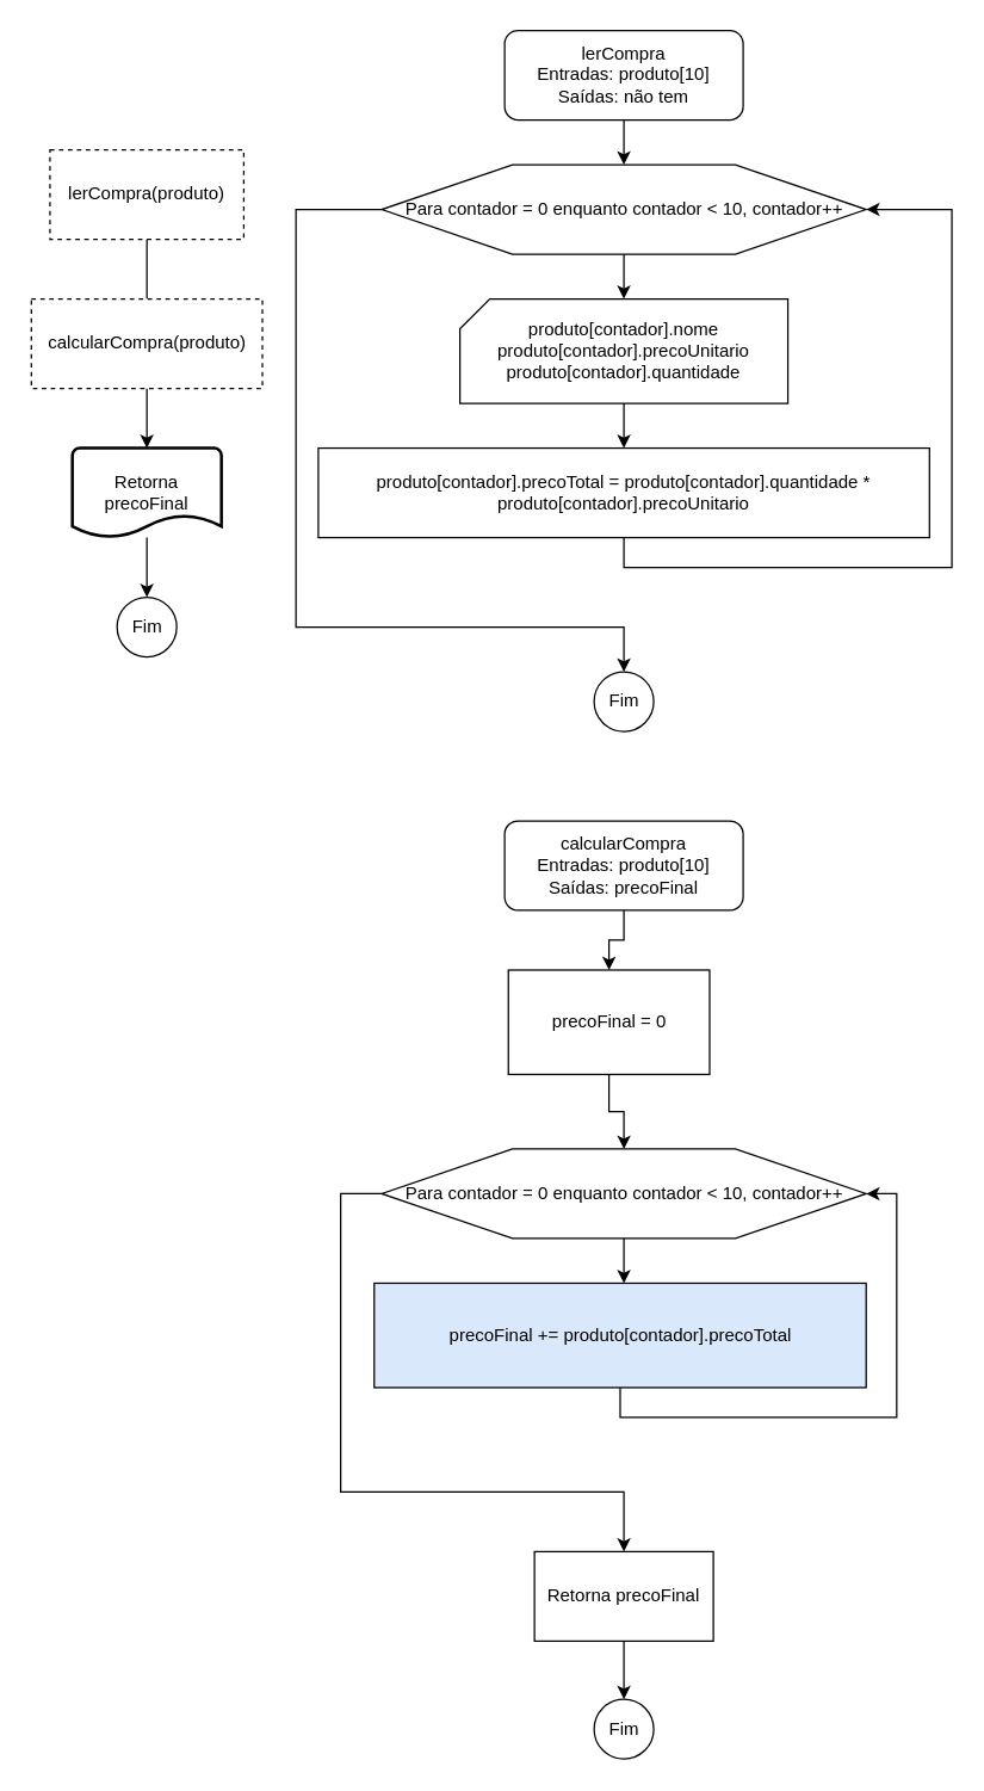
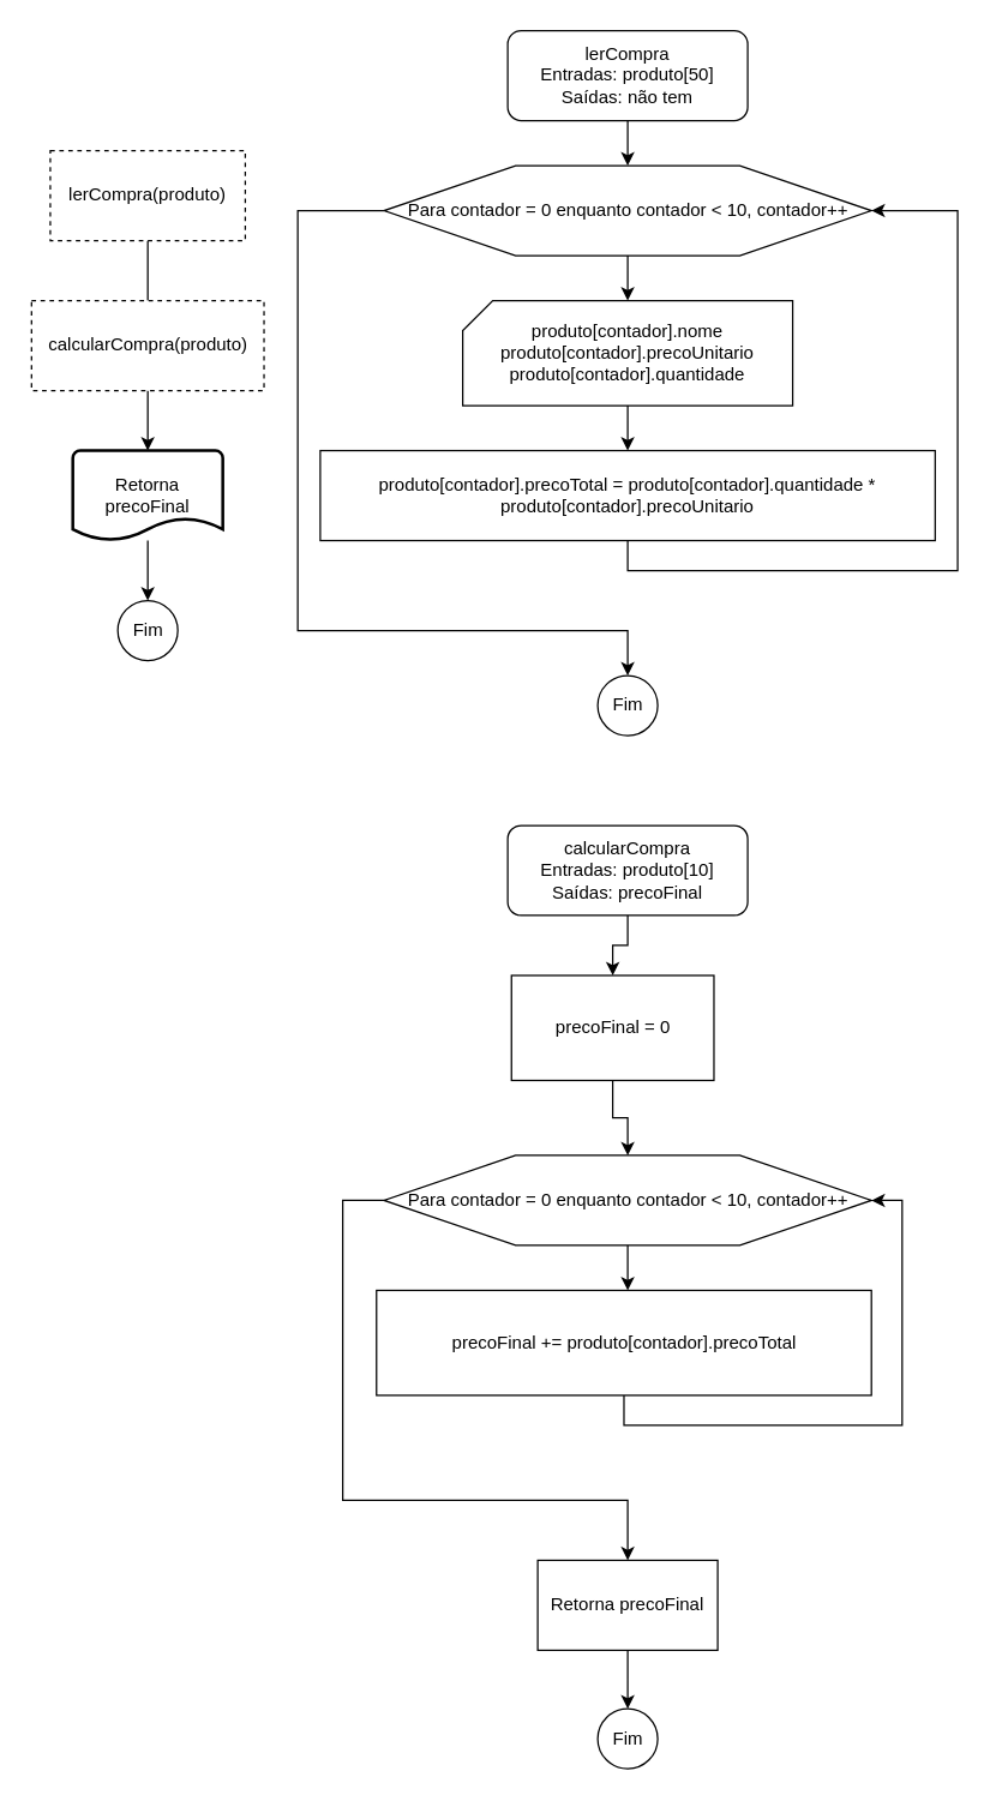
- <mxCell id="8" value="lerCompra&lt;br&gt;Entradas: produto[10]&lt;br&gt;Saídas: não tem" style="rounded=1;whiteSpace=wrap;html=1;" vertex="1" parent="1"><mxGeometry x="338" y="20" width="160" height="60" as="geometry" /></mxCell>
+ <mxCell id="8" value="lerCompra&lt;br&gt;Entradas: produto[50]&lt;br&gt;Saídas: não tem" style="rounded=1;whiteSpace=wrap;html=1;" vertex="1" parent="1"><mxGeometry x="338" y="20" width="160" height="60" as="geometry" /></mxCell>
- <mxCell id="23" value="precoFinal += produto[contador].precoTotal" style="rounded=0;whiteSpace=wrap;html=1;fillColor=#dae8fc;" vertex="1" parent="1"><mxGeometry x="250.5" y="860" width="330" height="70" as="geometry" /></mxCell>
+ <mxCell id="23" value="precoFinal += produto[contador].precoTotal" style="rounded=0;whiteSpace=wrap;html=1;" vertex="1" parent="1"><mxGeometry x="250.5" y="860" width="330" height="70" as="geometry" /></mxCell>
